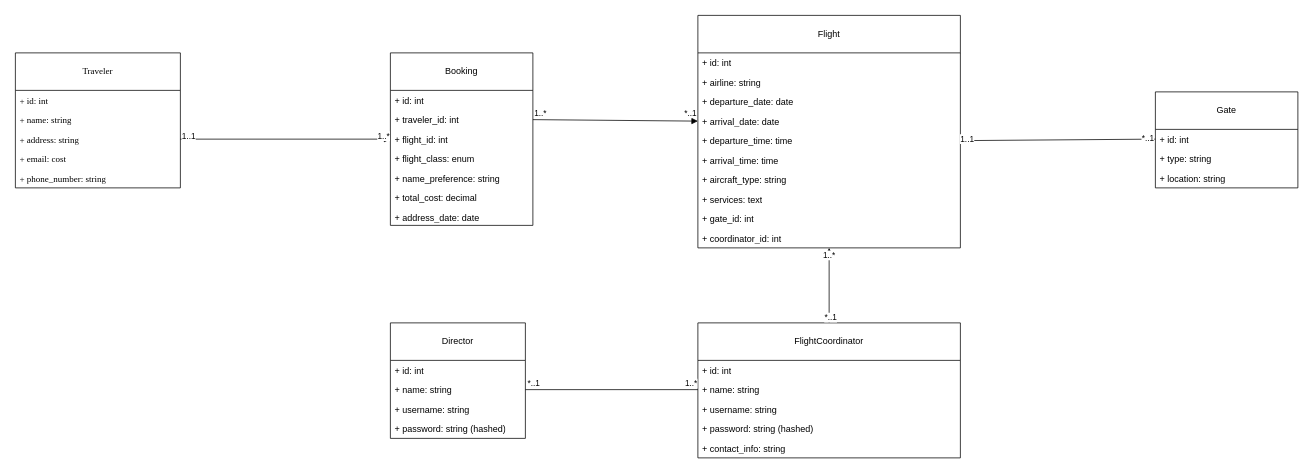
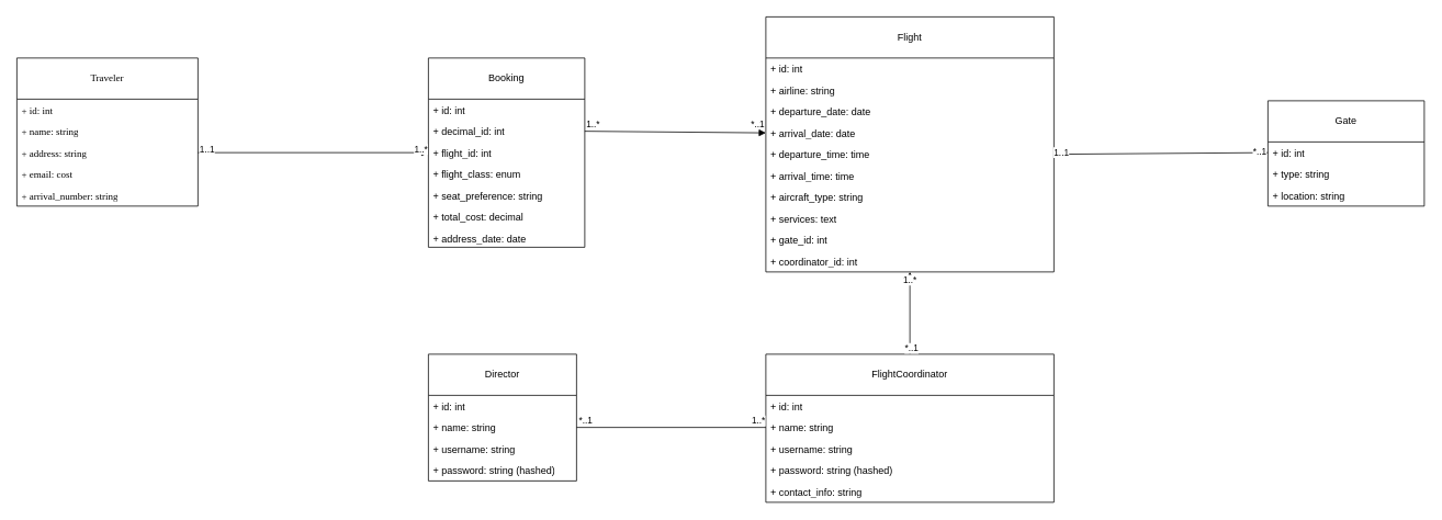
- <mxCell id="10" value="+ traveler_id: int" style="text;strokeColor=none;fillColor=none;align=left;verticalAlign=top;spacingLeft=4;spacingRight=4;overflow=hidden;rotatable=0;points=[[0,0.5],[1,0.5]];portConstraint=eastwest;whiteSpace=wrap;html=1;" vertex="1" parent="8"><mxGeometry y="76" width="190" height="26" as="geometry" /></mxCell>
+ <mxCell id="10" value="+ decimal_id: int" style="text;strokeColor=none;fillColor=none;align=left;verticalAlign=top;spacingLeft=4;spacingRight=4;overflow=hidden;rotatable=0;points=[[0,0.5],[1,0.5]];portConstraint=eastwest;whiteSpace=wrap;html=1;" vertex="1" parent="8"><mxGeometry y="76" width="190" height="26" as="geometry" /></mxCell>
- <mxCell id="7" value="+ phone_number: string" style="text;strokeColor=none;fillColor=none;align=left;verticalAlign=top;spacingLeft=4;spacingRight=4;overflow=hidden;rotatable=0;points=[[0,0.5],[1,0.5]];portConstraint=eastwest;whiteSpace=wrap;html=1;fontFamily=Verdana;labelBackgroundColor=none;" vertex="1" parent="2"><mxGeometry y="154" width="220" height="26" as="geometry" /></mxCell>
+ <mxCell id="7" value="+ arrival_number: string" style="text;strokeColor=none;fillColor=none;align=left;verticalAlign=top;spacingLeft=4;spacingRight=4;overflow=hidden;rotatable=0;points=[[0,0.5],[1,0.5]];portConstraint=eastwest;whiteSpace=wrap;html=1;fontFamily=Verdana;labelBackgroundColor=none;" vertex="1" parent="2"><mxGeometry y="154" width="220" height="26" as="geometry" /></mxCell>
- <mxCell id="13" value="+ name_preference: string&lt;div&gt;&lt;br&gt;&lt;/div&gt;" style="text;strokeColor=none;fillColor=none;align=left;verticalAlign=top;spacingLeft=4;spacingRight=4;overflow=hidden;rotatable=0;points=[[0,0.5],[1,0.5]];portConstraint=eastwest;whiteSpace=wrap;html=1;" vertex="1" parent="8"><mxGeometry y="154" width="190" height="26" as="geometry" /></mxCell>
+ <mxCell id="13" value="+ seat_preference: string&lt;div&gt;&lt;br&gt;&lt;/div&gt;" style="text;strokeColor=none;fillColor=none;align=left;verticalAlign=top;spacingLeft=4;spacingRight=4;overflow=hidden;rotatable=0;points=[[0,0.5],[1,0.5]];portConstraint=eastwest;whiteSpace=wrap;html=1;" vertex="1" parent="8"><mxGeometry y="154" width="190" height="26" as="geometry" /></mxCell>
